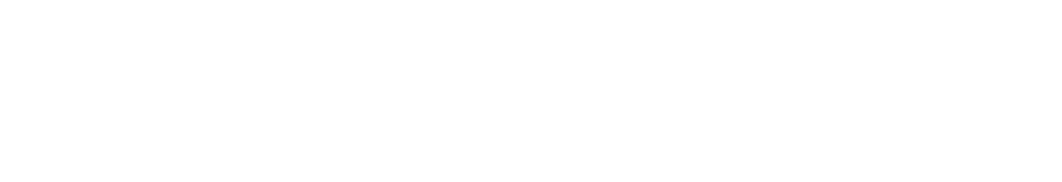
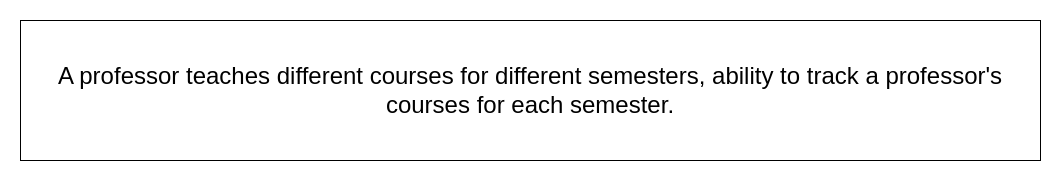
+ <mxCell id="2" value="&lt;div&gt;A professor teaches different courses for different semesters, ability to track a professor's&lt;/div&gt;&lt;div&gt;courses for each semester.&lt;/div&gt;" style="rounded=0;whiteSpace=wrap;html=1;fontSize=24;" parent="1" vertex="1"><mxGeometry x="20" y="20" width="1020" height="140" as="geometry" /></mxCell>
